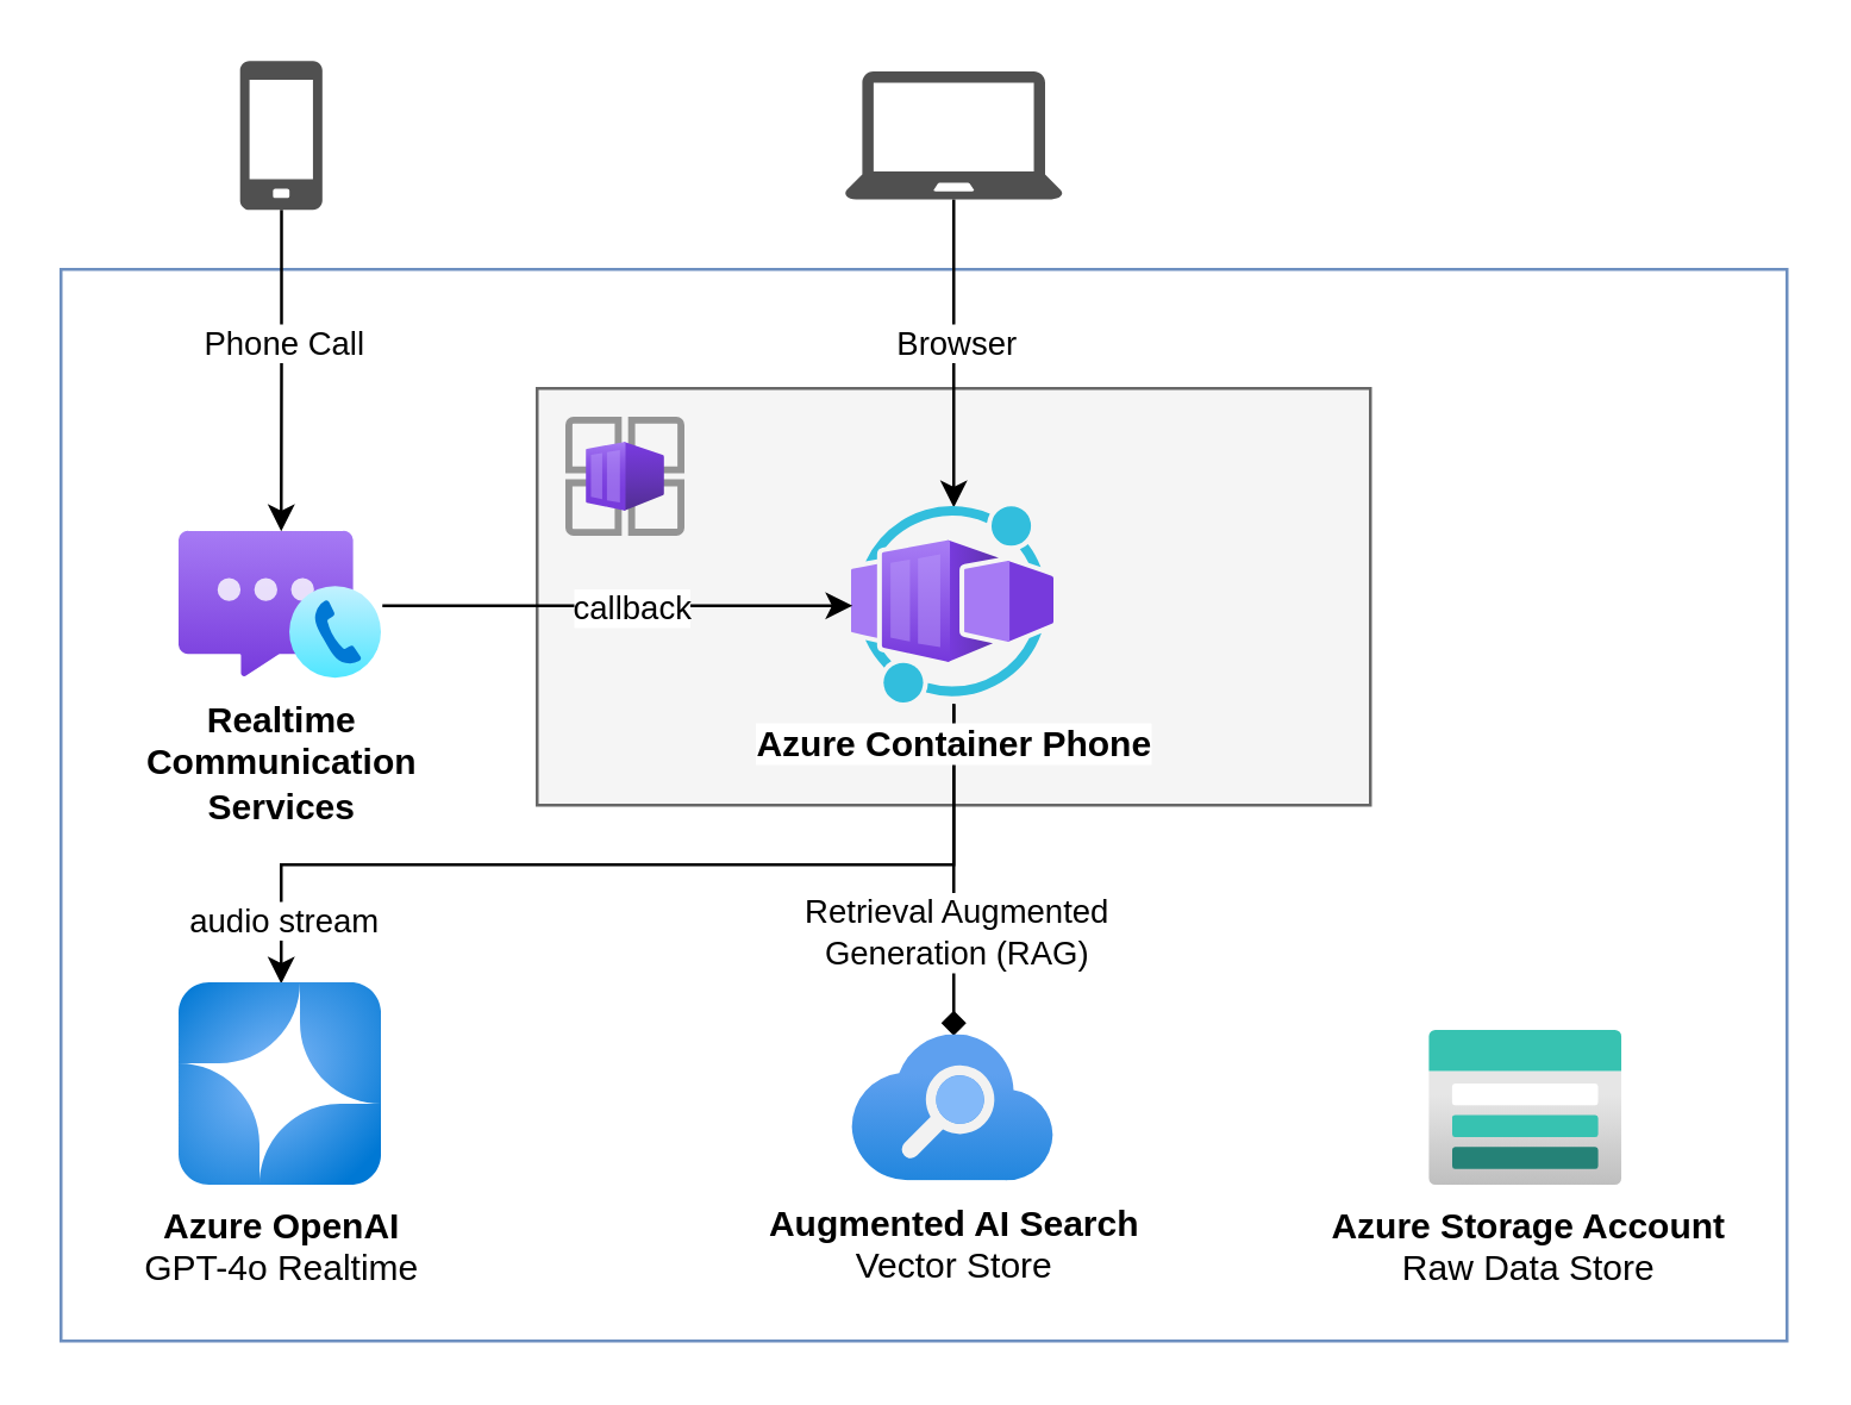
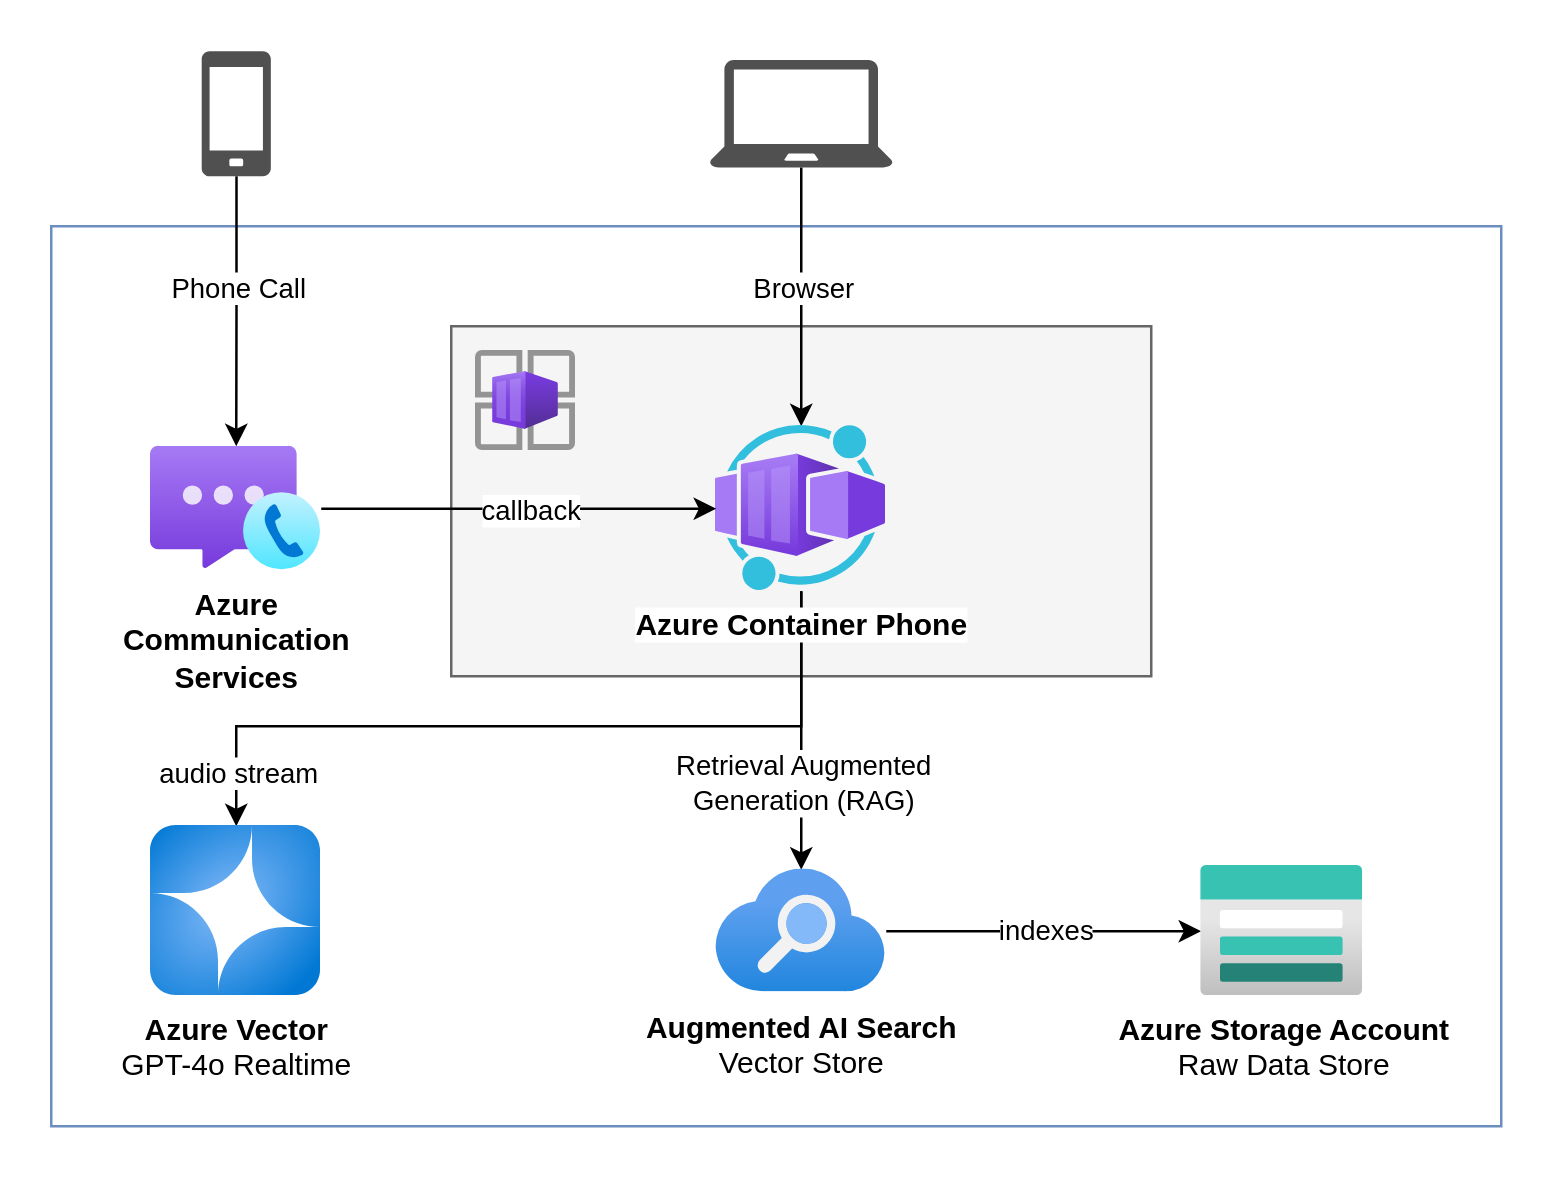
- <mxCell id="18" value="&lt;span&gt;&lt;b&gt;Realtime &lt;br&gt;Communication &lt;br&gt;Services&lt;/b&gt;&lt;/span&gt;" style="image;aspect=fixed;html=1;points=[];align=center;fontSize=12;image=img/lib/azure2/other/Azure_Communication_Services.svg;" vertex="1" parent="1"><mxGeometry x="60" y="178" width="68" height="50" as="geometry" /></mxCell>
+ <mxCell id="18" value="&lt;span&gt;&lt;b&gt;Azure &lt;br&gt;Communication &lt;br&gt;Services&lt;/b&gt;&lt;/span&gt;" style="image;aspect=fixed;html=1;points=[];align=center;fontSize=12;image=img/lib/azure2/other/Azure_Communication_Services.svg;" vertex="1" parent="1"><mxGeometry x="60" y="178" width="68" height="50" as="geometry" /></mxCell>
- <mxCell id="11" style="edgeStyle=orthogonalEdgeStyle;rounded=0;orthogonalLoop=1;jettySize=auto;html=1;endArrow=diamond;" edge="1" parent="1" source="15" target="21"><mxGeometry relative="1" as="geometry" /></mxCell>
+ <mxCell id="11" style="edgeStyle=orthogonalEdgeStyle;rounded=0;orthogonalLoop=1;jettySize=auto;html=1;" edge="1" parent="1" source="15" target="21"><mxGeometry relative="1" as="geometry" /></mxCell>
+ <mxCell id="19" style="edgeStyle=orthogonalEdgeStyle;rounded=0;orthogonalLoop=1;jettySize=auto;html=1;" edge="1" parent="1" source="21" target="22"><mxGeometry relative="1" as="geometry" /></mxCell>
+ <mxCell id="20" value="indexes" style="edgeLabel;html=1;align=center;verticalAlign=middle;resizable=0;points=[];" vertex="1" connectable="0" parent="19"><mxGeometry x="-0.001" relative="1" as="geometry"><mxPoint y="-1" as="offset" /></mxGeometry></mxCell>
- <mxCell id="23" value="&lt;b&gt;Azure OpenAI&lt;/b&gt;&lt;div&gt;GPT-4o Realtime&lt;/div&gt;" style="image;aspect=fixed;html=1;points=[];align=center;fontSize=12;image=img/lib/azure2/ai_machine_learning/Azure_OpenAI.svg;" vertex="1" parent="1"><mxGeometry x="60.01" y="330" width="68" height="68" as="geometry" /></mxCell>
+ <mxCell id="23" value="&lt;b&gt;Azure Vector&lt;/b&gt;&lt;div&gt;GPT-4o Realtime&lt;/div&gt;" style="image;aspect=fixed;html=1;points=[];align=center;fontSize=12;image=img/lib/azure2/ai_machine_learning/Azure_OpenAI.svg;" vertex="1" parent="1"><mxGeometry x="60.01" y="330" width="68" height="68" as="geometry" /></mxCell>
